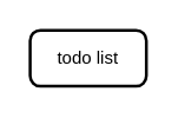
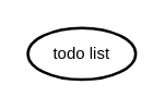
- <mxCell id="2" value="todo list" style="rounded=1;absoluteArcSize=1;arcSize=14;whiteSpace=wrap;strokeWidth=2;" vertex="1" parent="1"><mxGeometry x="20" y="20" width="79" height="38" as="geometry" /></mxCell>
+ <mxCell id="2" value="todo list" style="ellipse;absoluteArcSize=1;arcSize=14;whiteSpace=wrap;strokeWidth=2;" vertex="1" parent="1"><mxGeometry x="20" y="20" width="79" height="38" as="geometry" /></mxCell>
